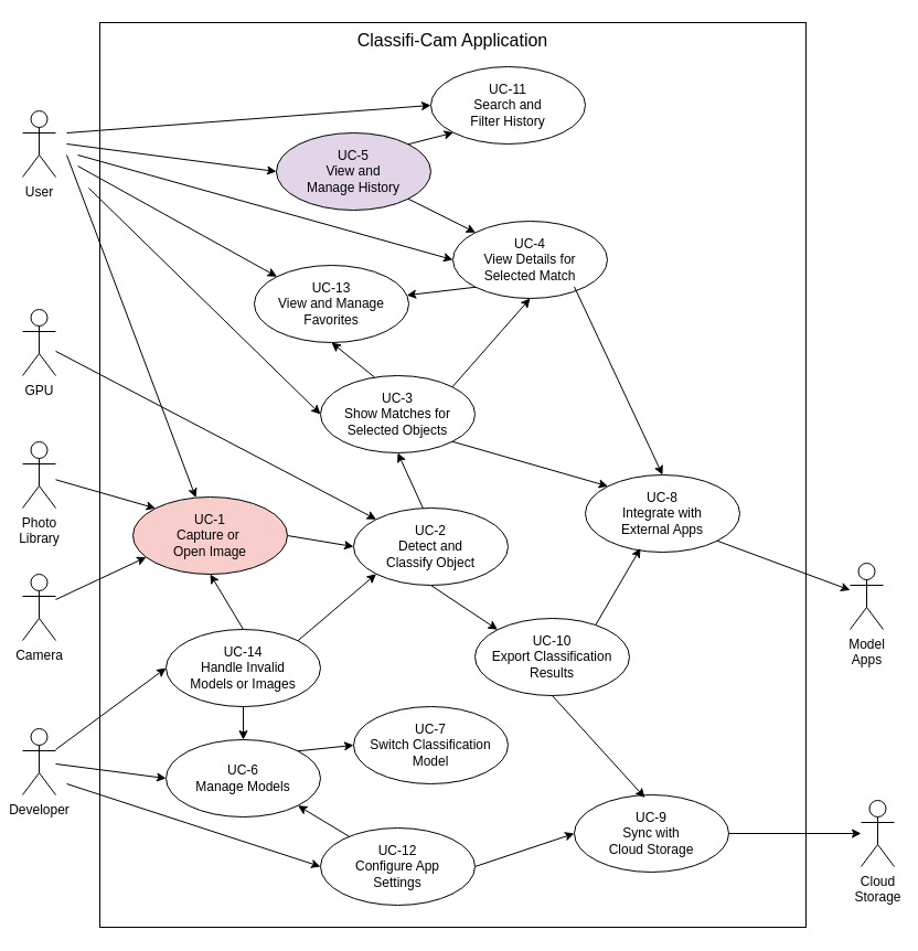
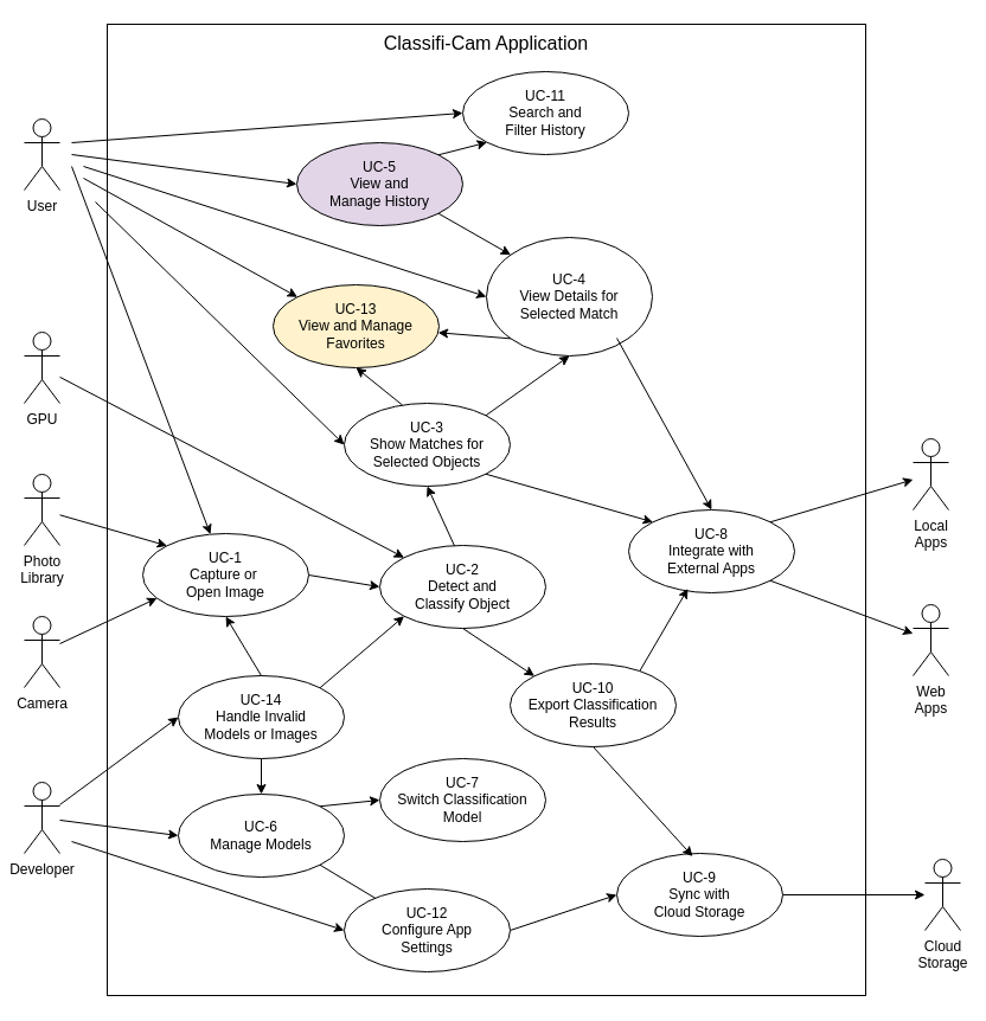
- <mxCell id="12" value="UC-4&lt;div&gt;View Details for&lt;/div&gt;&lt;div&gt;Selected Match&lt;/div&gt;" style="ellipse;whiteSpace=wrap;html=1;" parent="1" vertex="1"><mxGeometry x="410" y="200" width="140" height="70" as="geometry" /></mxCell>
+ <mxCell id="12" value="UC-4&lt;div&gt;View Details for&lt;/div&gt;&lt;div&gt;Selected Match&lt;/div&gt;" style="ellipse;whiteSpace=wrap;html=1;" parent="1" vertex="1"><mxGeometry x="410" y="200" width="140" height="100" as="geometry" /></mxCell>
- <mxCell id="30" value="UC-13&lt;div&gt;View and Manage&lt;/div&gt;&lt;div&gt;Favorites&lt;/div&gt;" style="ellipse;whiteSpace=wrap;html=1;" parent="1" vertex="1"><mxGeometry x="230" y="240" width="140" height="70" as="geometry" /></mxCell>
+ <mxCell id="30" value="UC-13&lt;div&gt;View and Manage&lt;/div&gt;&lt;div&gt;Favorites&lt;/div&gt;" style="ellipse;whiteSpace=wrap;html=1;fillColor=#fff2cc;" parent="1" vertex="1"><mxGeometry x="230" y="240" width="140" height="70" as="geometry" /></mxCell>
+ <mxCell id="38" value="Local&lt;div&gt;Apps&lt;/div&gt;" style="shape=umlActor;html=1;verticalLabelPosition=bottom;verticalAlign=top;align=center;" parent="1" vertex="1"><mxGeometry x="770" y="370" width="30" height="60" as="geometry" /></mxCell>
+ <mxCell id="19" style="edgeStyle=none;html=1;exitX=1;exitY=0;exitDx=0;exitDy=0;" parent="1" source="21" target="38" edge="1"><mxGeometry relative="1" as="geometry" /></mxCell>
- <mxCell id="4" value="UC-1&lt;div&gt;Capture or&amp;nbsp;&lt;div&gt;Open Image&lt;/div&gt;&lt;/div&gt;" style="ellipse;whiteSpace=wrap;html=1;fillColor=#f8cecc;" parent="1" vertex="1"><mxGeometry x="120" y="450" width="140" height="70" as="geometry" /></mxCell>
+ <mxCell id="4" value="UC-1&lt;div&gt;Capture or&amp;nbsp;&lt;div&gt;Open Image&lt;/div&gt;&lt;/div&gt;" style="ellipse;whiteSpace=wrap;html=1;" parent="1" vertex="1"><mxGeometry x="120" y="450" width="140" height="70" as="geometry" /></mxCell>
- <mxCell id="39" value="Model&lt;div&gt;Apps&lt;/div&gt;" style="shape=umlActor;html=1;verticalLabelPosition=bottom;verticalAlign=top;align=center;" parent="1" vertex="1"><mxGeometry x="770" y="510" width="30" height="60" as="geometry" /></mxCell>
+ <mxCell id="39" value="Web&lt;div&gt;Apps&lt;/div&gt;" style="shape=umlActor;html=1;verticalLabelPosition=bottom;verticalAlign=top;align=center;" parent="1" vertex="1"><mxGeometry x="770" y="510" width="30" height="60" as="geometry" /></mxCell>
- <mxCell id="28" style="edgeStyle=none;html=1;exitX=0.207;exitY=0.136;exitDx=0;exitDy=0;entryX=1;entryY=1;entryDx=0;entryDy=0;exitPerimeter=0;" parent="1" source="29" target="17" edge="1"><mxGeometry relative="1" as="geometry" /></mxCell>
+ <mxCell id="28" style="edgeStyle=none;html=1;exitX=0.207;exitY=0.136;exitDx=0;exitDy=0;entryX=1;entryY=1;entryDx=0;entryDy=0;exitPerimeter=0;endArrow=none;" parent="1" source="29" target="17" edge="1"><mxGeometry relative="1" as="geometry" /></mxCell>
